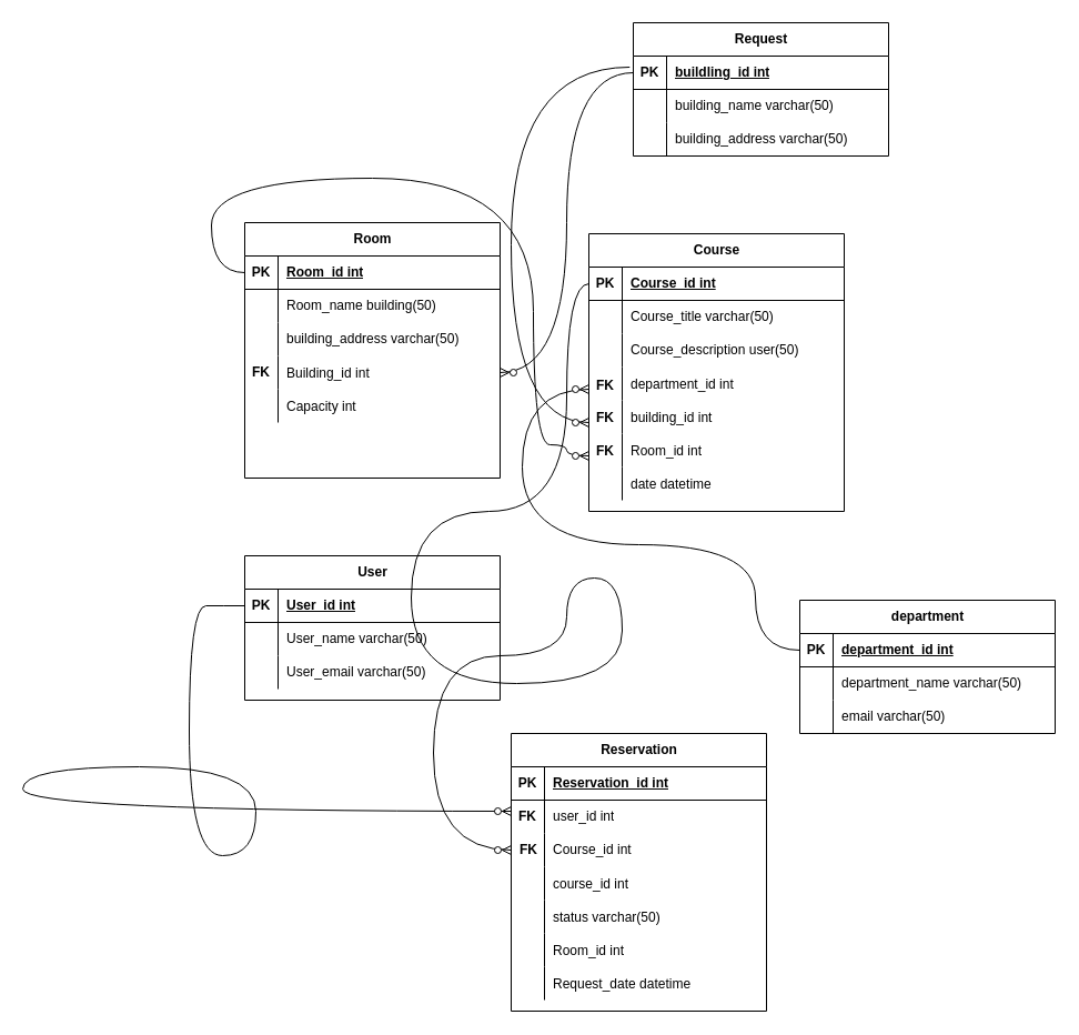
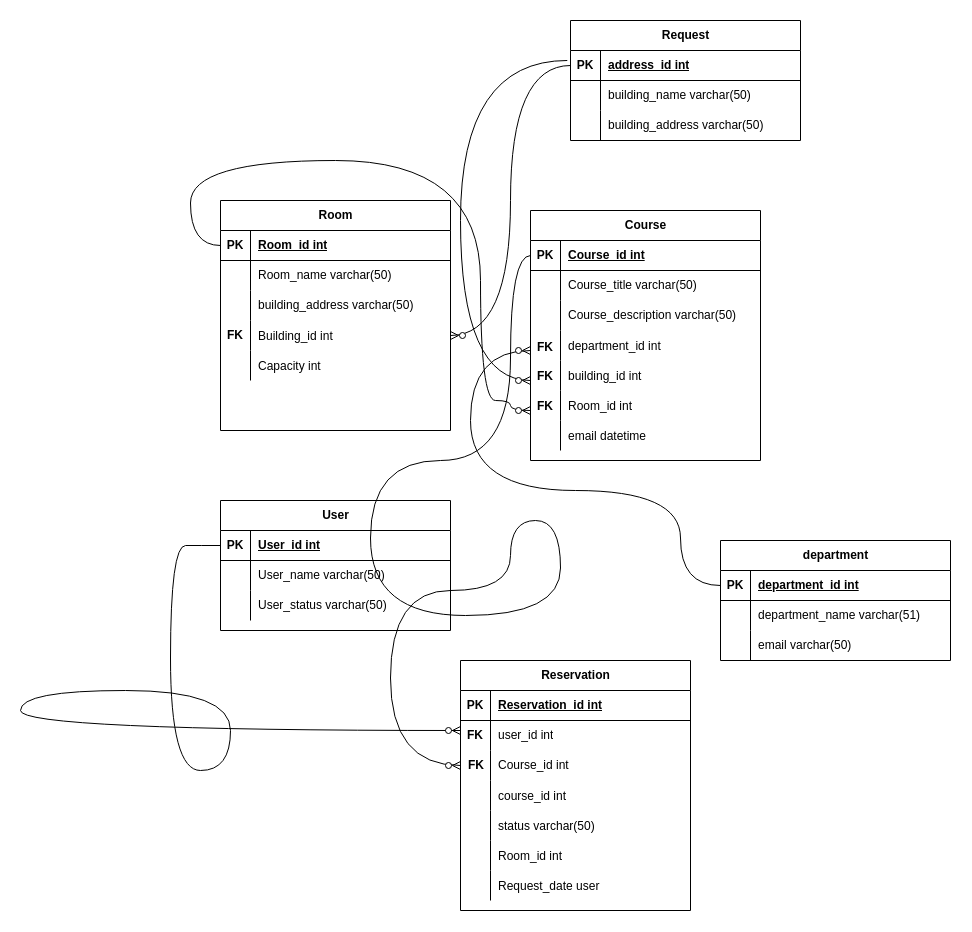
- <mxCell id="15" value="buildling_id int" style="shape=partialRectangle;connectable=0;fillColor=none;top=0;left=0;bottom=0;right=0;align=left;spacingLeft=6;fontStyle=5;overflow=hidden;whiteSpace=wrap;html=1;" vertex="1" parent="13"><mxGeometry x="30" width="200" height="30" as="geometry"><mxRectangle width="200" height="30" as="alternateBounds" /></mxGeometry></mxCell>
+ <mxCell id="15" value="address_id int" style="shape=partialRectangle;connectable=0;fillColor=none;top=0;left=0;bottom=0;right=0;align=left;spacingLeft=6;fontStyle=5;overflow=hidden;whiteSpace=wrap;html=1;" vertex="1" parent="13"><mxGeometry x="30" width="200" height="30" as="geometry"><mxRectangle width="200" height="30" as="alternateBounds" /></mxGeometry></mxCell>
- <mxCell id="28" value="Room_name building(50)" style="shape=partialRectangle;connectable=0;fillColor=none;top=0;left=0;bottom=0;right=0;align=left;spacingLeft=6;overflow=hidden;whiteSpace=wrap;html=1;" vertex="1" parent="26"><mxGeometry x="30" width="200" height="30" as="geometry"><mxRectangle width="200" height="30" as="alternateBounds" /></mxGeometry></mxCell>
+ <mxCell id="28" value="Room_name varchar(50)" style="shape=partialRectangle;connectable=0;fillColor=none;top=0;left=0;bottom=0;right=0;align=left;spacingLeft=6;overflow=hidden;whiteSpace=wrap;html=1;" vertex="1" parent="26"><mxGeometry x="30" width="200" height="30" as="geometry"><mxRectangle width="200" height="30" as="alternateBounds" /></mxGeometry></mxCell>
- <mxCell id="48" value="Course_description user(50)" style="shape=partialRectangle;connectable=0;fillColor=none;top=0;left=0;bottom=0;right=0;align=left;spacingLeft=6;overflow=hidden;whiteSpace=wrap;html=1;" vertex="1" parent="46"><mxGeometry x="30" width="200" height="30" as="geometry"><mxRectangle width="200" height="30" as="alternateBounds" /></mxGeometry></mxCell>
+ <mxCell id="48" value="Course_description varchar(50)" style="shape=partialRectangle;connectable=0;fillColor=none;top=0;left=0;bottom=0;right=0;align=left;spacingLeft=6;overflow=hidden;whiteSpace=wrap;html=1;" vertex="1" parent="46"><mxGeometry x="30" width="200" height="30" as="geometry"><mxRectangle width="200" height="30" as="alternateBounds" /></mxGeometry></mxCell>
- <mxCell id="60" value="date datetime" style="shape=partialRectangle;connectable=0;fillColor=none;top=0;left=0;bottom=0;right=0;align=left;spacingLeft=6;overflow=hidden;" vertex="1" parent="58"><mxGeometry x="30" width="200" height="30" as="geometry"><mxRectangle width="200" height="30" as="alternateBounds" /></mxGeometry></mxCell>
+ <mxCell id="60" value="email datetime" style="shape=partialRectangle;connectable=0;fillColor=none;top=0;left=0;bottom=0;right=0;align=left;spacingLeft=6;overflow=hidden;" vertex="1" parent="58"><mxGeometry x="30" width="200" height="30" as="geometry"><mxRectangle width="200" height="30" as="alternateBounds" /></mxGeometry></mxCell>
- <mxCell id="97" value="User_email varchar(50)" style="shape=partialRectangle;connectable=0;fillColor=none;top=0;left=0;bottom=0;right=0;align=left;spacingLeft=6;overflow=hidden;whiteSpace=wrap;html=1;" vertex="1" parent="95"><mxGeometry x="30" width="200" height="30" as="geometry"><mxRectangle width="200" height="30" as="alternateBounds" /></mxGeometry></mxCell>
+ <mxCell id="97" value="User_status varchar(50)" style="shape=partialRectangle;connectable=0;fillColor=none;top=0;left=0;bottom=0;right=0;align=left;spacingLeft=6;overflow=hidden;whiteSpace=wrap;html=1;" vertex="1" parent="95"><mxGeometry x="30" width="200" height="30" as="geometry"><mxRectangle width="200" height="30" as="alternateBounds" /></mxGeometry></mxCell>
- <mxCell id="8" value="department_name varchar(50)" style="shape=partialRectangle;connectable=0;fillColor=none;top=0;left=0;bottom=0;right=0;align=left;spacingLeft=6;overflow=hidden;whiteSpace=wrap;html=1;" vertex="1" parent="6"><mxGeometry x="30" width="200" height="30" as="geometry"><mxRectangle width="200" height="30" as="alternateBounds" /></mxGeometry></mxCell>
+ <mxCell id="8" value="department_name varchar(51)" style="shape=partialRectangle;connectable=0;fillColor=none;top=0;left=0;bottom=0;right=0;align=left;spacingLeft=6;overflow=hidden;whiteSpace=wrap;html=1;" vertex="1" parent="6"><mxGeometry x="30" width="200" height="30" as="geometry"><mxRectangle width="200" height="30" as="alternateBounds" /></mxGeometry></mxCell>
- <mxCell id="85" value="Request_date datetime" style="shape=partialRectangle;connectable=0;fillColor=none;top=0;left=0;bottom=0;right=0;align=left;spacingLeft=6;overflow=hidden;" vertex="1" parent="83"><mxGeometry x="30" width="200" height="30" as="geometry"><mxRectangle width="200" height="30" as="alternateBounds" /></mxGeometry></mxCell>
+ <mxCell id="85" value="Request_date user" style="shape=partialRectangle;connectable=0;fillColor=none;top=0;left=0;bottom=0;right=0;align=left;spacingLeft=6;overflow=hidden;" vertex="1" parent="83"><mxGeometry x="30" width="200" height="30" as="geometry"><mxRectangle width="200" height="30" as="alternateBounds" /></mxGeometry></mxCell>
